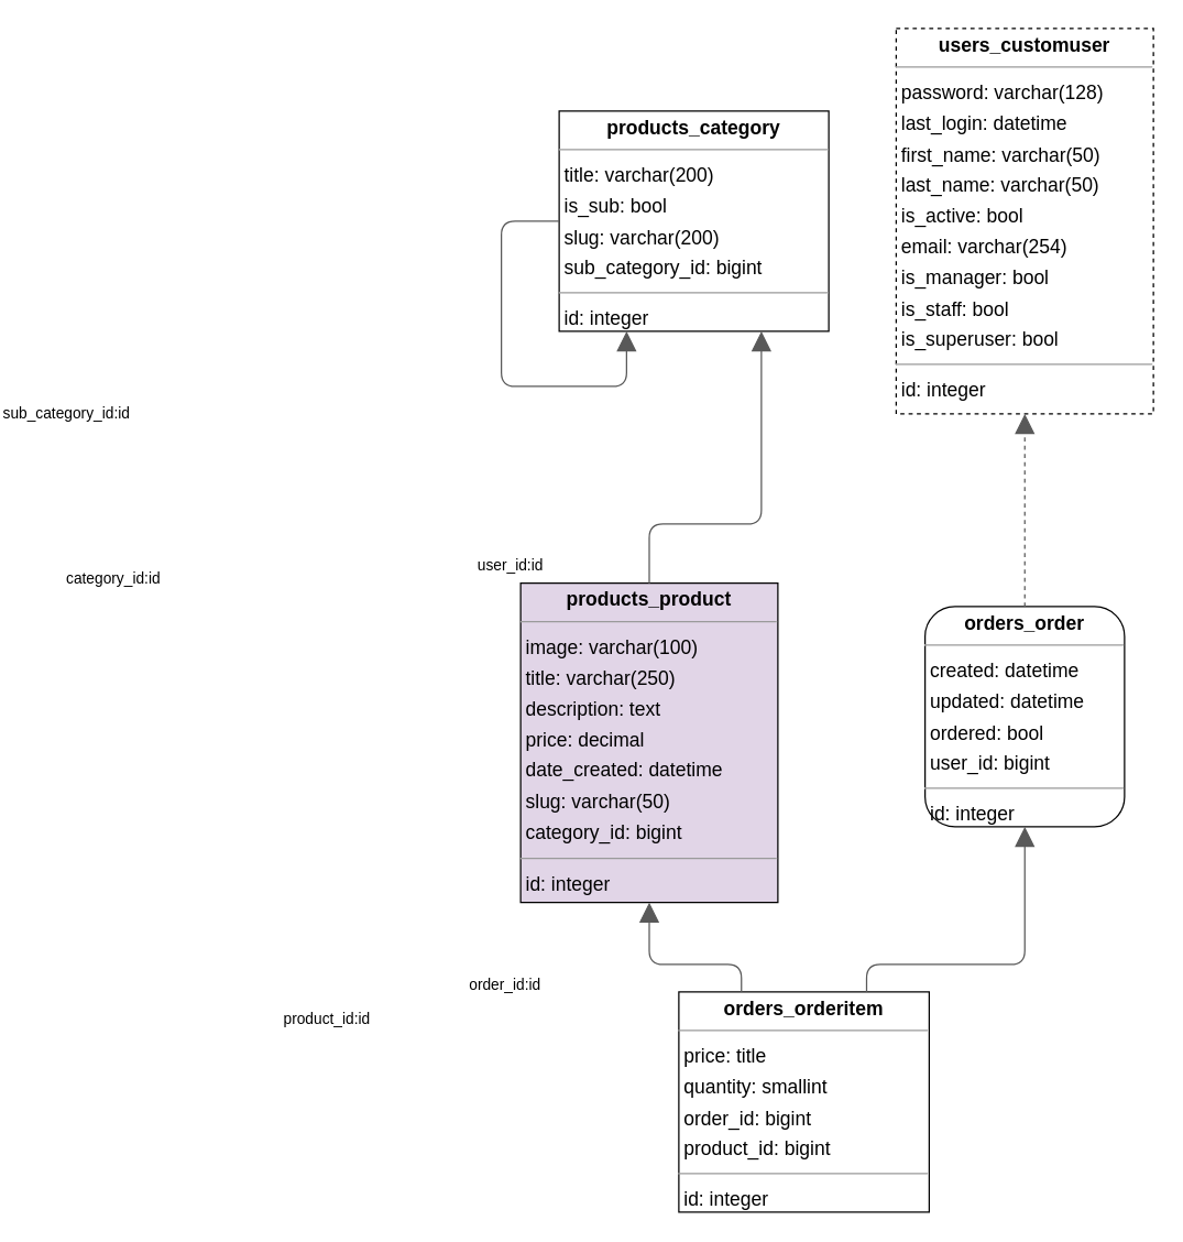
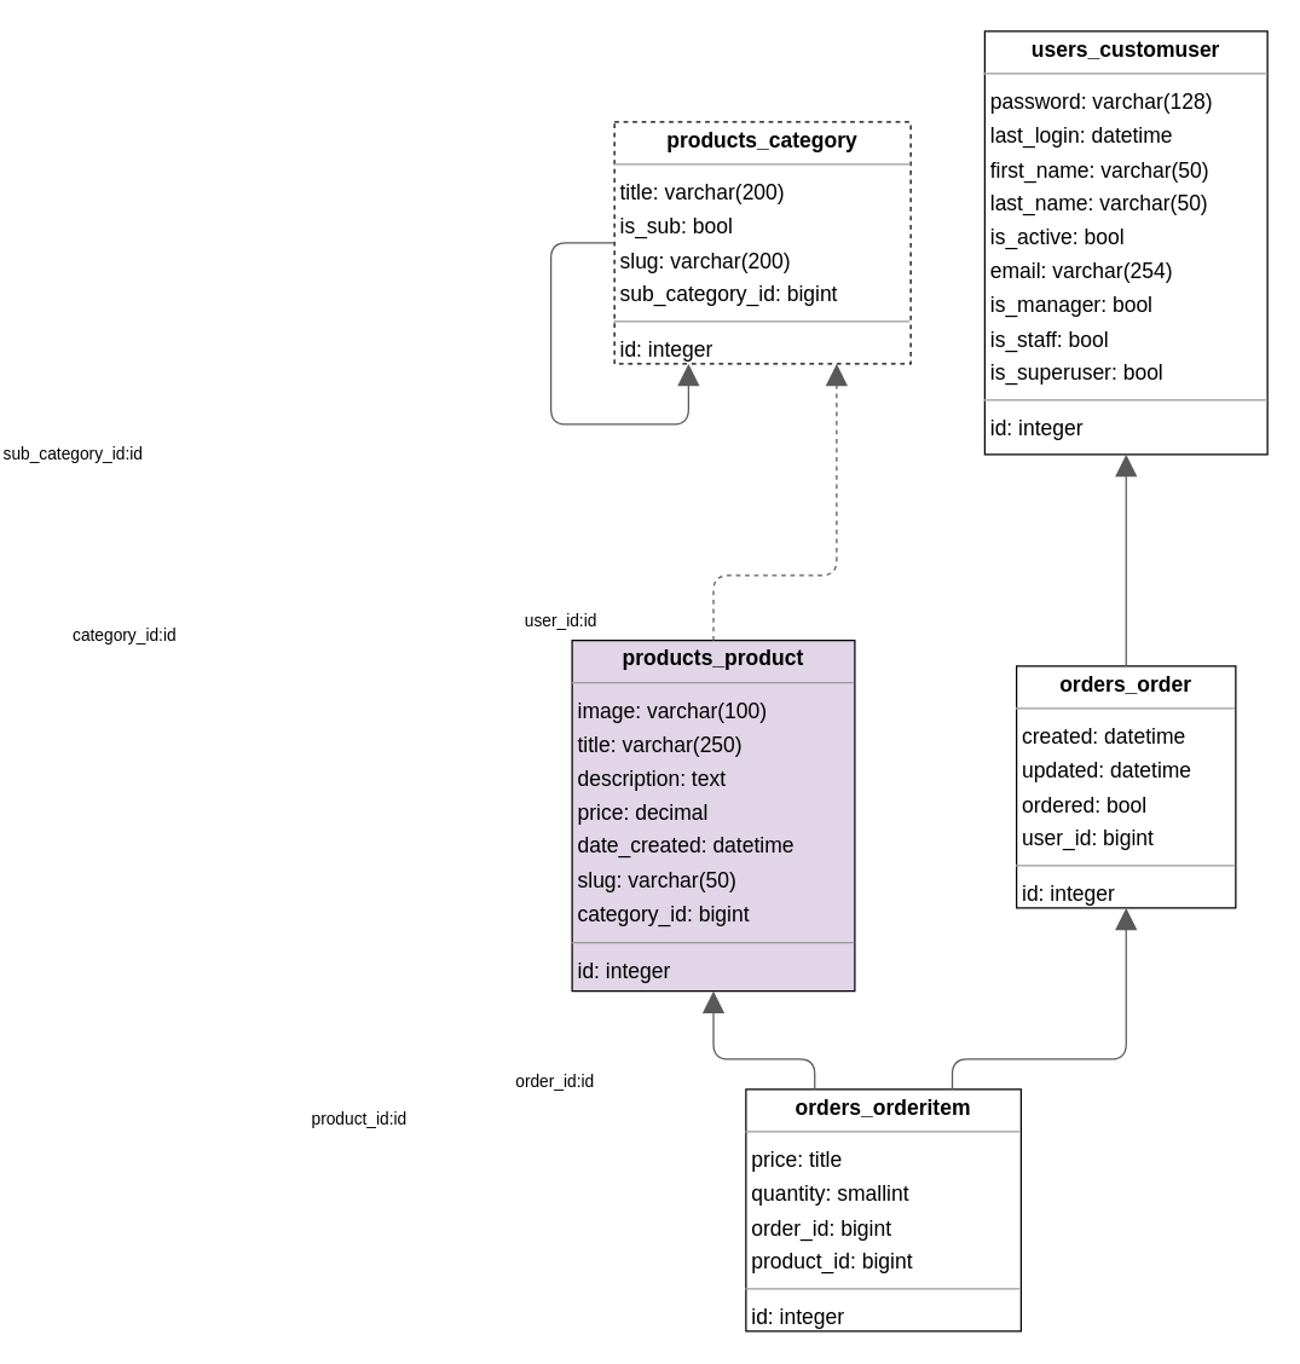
- <mxCell id="4" value="&lt;p style=&quot;margin:0px;margin-top:4px;text-align:center;&quot;&gt;&lt;b&gt;products_category&lt;/b&gt;&lt;/p&gt;&lt;hr size=&quot;1&quot;/&gt;&lt;p style=&quot;margin:0 0 0 4px;line-height:1.6;&quot;&gt; title: varchar(200)&lt;br/&gt; is_sub: bool&lt;br/&gt; slug: varchar(200)&lt;br/&gt; sub_category_id: bigint&lt;/p&gt;&lt;hr size=&quot;1&quot;/&gt;&lt;p style=&quot;margin:0 0 0 4px;line-height:1.6;&quot;&gt; id: integer&lt;/p&gt;" style="verticalAlign=top;align=left;overflow=fill;fontSize=14;fontFamily=Helvetica;html=1;rounded=0;shadow=0;comic=0;labelBackgroundColor=none;strokeWidth=1;" parent="1" vertex="1"><mxGeometry x="62" y="80" width="196" height="160" as="geometry" /></mxCell>
+ <mxCell id="4" value="&lt;p style=&quot;margin:0px;margin-top:4px;text-align:center;&quot;&gt;&lt;b&gt;products_category&lt;/b&gt;&lt;/p&gt;&lt;hr size=&quot;1&quot;/&gt;&lt;p style=&quot;margin:0 0 0 4px;line-height:1.6;&quot;&gt; title: varchar(200)&lt;br/&gt; is_sub: bool&lt;br/&gt; slug: varchar(200)&lt;br/&gt; sub_category_id: bigint&lt;/p&gt;&lt;hr size=&quot;1&quot;/&gt;&lt;p style=&quot;margin:0 0 0 4px;line-height:1.6;&quot;&gt; id: integer&lt;/p&gt;" style="verticalAlign=top;align=left;overflow=fill;fontSize=14;fontFamily=Helvetica;html=1;rounded=0;shadow=0;comic=0;labelBackgroundColor=none;strokeWidth=1;dashed=1;" parent="1" vertex="1"><mxGeometry x="62" y="80" width="196" height="160" as="geometry" /></mxCell>
- <mxCell id="6" value="&lt;p style=&quot;margin:0px;margin-top:4px;text-align:center;&quot;&gt;&lt;b&gt;users_customuser&lt;/b&gt;&lt;/p&gt;&lt;hr size=&quot;1&quot;/&gt;&lt;p style=&quot;margin:0 0 0 4px;line-height:1.6;&quot;&gt; password: varchar(128)&lt;br/&gt; last_login: datetime&lt;br/&gt; first_name: varchar(50)&lt;br/&gt; last_name: varchar(50)&lt;br/&gt; is_active: bool&lt;br/&gt; email: varchar(254)&lt;br/&gt; is_manager: bool&lt;br/&gt; is_staff: bool&lt;br/&gt; is_superuser: bool&lt;/p&gt;&lt;hr size=&quot;1&quot;/&gt;&lt;p style=&quot;margin:0 0 0 4px;line-height:1.6;&quot;&gt; id: integer&lt;/p&gt;" style="verticalAlign=top;align=left;overflow=fill;fontSize=14;fontFamily=Helvetica;html=1;rounded=0;shadow=0;comic=0;labelBackgroundColor=none;strokeWidth=1;dashed=1;" parent="1" vertex="1"><mxGeometry x="307" y="20" width="187" height="280" as="geometry" /></mxCell>
+ <mxCell id="6" value="&lt;p style=&quot;margin:0px;margin-top:4px;text-align:center;&quot;&gt;&lt;b&gt;users_customuser&lt;/b&gt;&lt;/p&gt;&lt;hr size=&quot;1&quot;/&gt;&lt;p style=&quot;margin:0 0 0 4px;line-height:1.6;&quot;&gt; password: varchar(128)&lt;br/&gt; last_login: datetime&lt;br/&gt; first_name: varchar(50)&lt;br/&gt; last_name: varchar(50)&lt;br/&gt; is_active: bool&lt;br/&gt; email: varchar(254)&lt;br/&gt; is_manager: bool&lt;br/&gt; is_staff: bool&lt;br/&gt; is_superuser: bool&lt;/p&gt;&lt;hr size=&quot;1&quot;/&gt;&lt;p style=&quot;margin:0 0 0 4px;line-height:1.6;&quot;&gt; id: integer&lt;/p&gt;" style="verticalAlign=top;align=left;overflow=fill;fontSize=14;fontFamily=Helvetica;html=1;rounded=0;shadow=0;comic=0;labelBackgroundColor=none;strokeWidth=1;" parent="1" vertex="1"><mxGeometry x="307" y="20" width="187" height="280" as="geometry" /></mxCell>
- <mxCell id="15" value="" style="html=1;rounded=1;edgeStyle=orthogonalEdgeStyle;dashed=0;startArrow=none;endArrow=block;endSize=12;strokeColor=#595959;exitX=0.500;exitY=0.000;exitDx=0;exitDy=0;entryX=0.750;entryY=1.000;entryDx=0;entryDy=0;" parent="1" source="5" target="4" edge="1"><mxGeometry width="50" height="50" relative="1" as="geometry"><Array as="points"><mxPoint x="128" y="380" /><mxPoint x="209" y="380" /></Array></mxGeometry></mxCell>
+ <mxCell id="15" value="" style="html=1;rounded=1;edgeStyle=orthogonalEdgeStyle;dashed=1;startArrow=none;endArrow=block;endSize=12;strokeColor=#595959;exitX=0.500;exitY=0.000;exitDx=0;exitDy=0;entryX=0.750;entryY=1.000;entryDx=0;entryDy=0;" parent="1" source="5" target="4" edge="1"><mxGeometry width="50" height="50" relative="1" as="geometry"><Array as="points"><mxPoint x="128" y="380" /><mxPoint x="209" y="380" /></Array></mxGeometry></mxCell>
- <mxCell id="7" value="" style="html=1;rounded=1;edgeStyle=orthogonalEdgeStyle;dashed=1;startArrow=none;endArrow=block;endSize=12;strokeColor=#595959;exitX=0.500;exitY=0.000;exitDx=0;exitDy=0;entryX=0.500;entryY=1.000;entryDx=0;entryDy=0;" parent="1" source="2" target="6" edge="1"><mxGeometry width="50" height="50" relative="1" as="geometry"><Array as="points" /></mxGeometry></mxCell>
+ <mxCell id="7" value="" style="html=1;rounded=1;edgeStyle=orthogonalEdgeStyle;dashed=0;startArrow=none;endArrow=block;endSize=12;strokeColor=#595959;exitX=0.500;exitY=0.000;exitDx=0;exitDy=0;entryX=0.500;entryY=1.000;entryDx=0;entryDy=0;" parent="1" source="2" target="6" edge="1"><mxGeometry width="50" height="50" relative="1" as="geometry"><Array as="points" /></mxGeometry></mxCell>
- <mxCell id="2" value="&lt;p style=&quot;margin:0px;margin-top:4px;text-align:center;&quot;&gt;&lt;b&gt;orders_order&lt;/b&gt;&lt;/p&gt;&lt;hr size=&quot;1&quot;&gt;&lt;p style=&quot;margin:0 0 0 4px;line-height:1.6;&quot;&gt; created: datetime&lt;br&gt; updated: datetime&lt;br&gt; ordered: bool&lt;br&gt; user_id: bigint&lt;/p&gt;&lt;hr size=&quot;1&quot;&gt;&lt;p style=&quot;margin:0 0 0 4px;line-height:1.6;&quot;&gt; id: integer&lt;/p&gt;" style="verticalAlign=top;align=left;overflow=fill;fontSize=14;fontFamily=Helvetica;html=1;shadow=0;comic=0;labelBackgroundColor=none;strokeWidth=1;rounded=1;" parent="1" vertex="1"><mxGeometry x="328" y="440" width="145" height="160" as="geometry" /></mxCell>
+ <mxCell id="2" value="&lt;p style=&quot;margin:0px;margin-top:4px;text-align:center;&quot;&gt;&lt;b&gt;orders_order&lt;/b&gt;&lt;/p&gt;&lt;hr size=&quot;1&quot;&gt;&lt;p style=&quot;margin:0 0 0 4px;line-height:1.6;&quot;&gt; created: datetime&lt;br&gt; updated: datetime&lt;br&gt; ordered: bool&lt;br&gt; user_id: bigint&lt;/p&gt;&lt;hr size=&quot;1&quot;&gt;&lt;p style=&quot;margin:0 0 0 4px;line-height:1.6;&quot;&gt; id: integer&lt;/p&gt;" style="verticalAlign=top;align=left;overflow=fill;fontSize=14;fontFamily=Helvetica;html=1;rounded=0;shadow=0;comic=0;labelBackgroundColor=none;strokeWidth=1;" parent="1" vertex="1"><mxGeometry x="328" y="440" width="145" height="160" as="geometry" /></mxCell>
